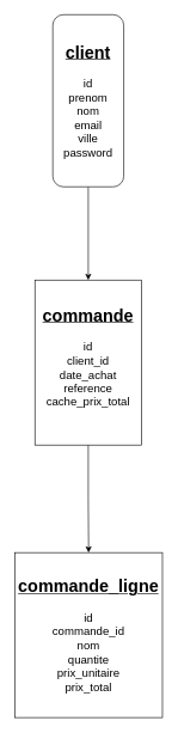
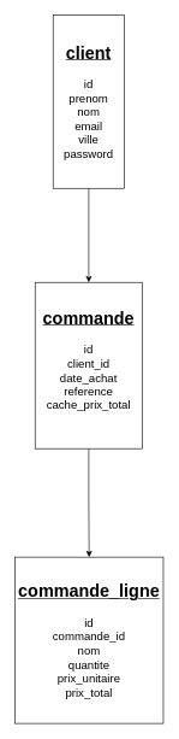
- <mxCell id="3" value="&lt;div&gt;&lt;b&gt;&lt;u&gt;&lt;font style=&quot;font-size: 24px&quot;&gt;client&lt;/font&gt;&lt;/u&gt;&lt;/b&gt;&lt;/div&gt;&lt;div&gt;&lt;u&gt;&lt;b&gt;&lt;font size=&quot;3&quot;&gt;&lt;br&gt;&lt;/font&gt;&lt;/b&gt;&lt;/u&gt;&lt;/div&gt;&lt;font size=&quot;3&quot;&gt;id&lt;br&gt;prenom&lt;br&gt;nom&lt;br&gt;email&lt;br&gt;ville&lt;br&gt;&lt;/font&gt;&lt;div&gt;&lt;span&gt;&lt;font size=&quot;3&quot;&gt;password&lt;/font&gt;&lt;/span&gt;&lt;/div&gt;" style="whiteSpace=wrap;html=1;align=center;rounded=1;" vertex="1" parent="1"><mxGeometry x="73" y="20" width="99" height="240" as="geometry" /></mxCell>
+ <mxCell id="3" value="&lt;div&gt;&lt;b&gt;&lt;u&gt;&lt;font style=&quot;font-size: 24px&quot;&gt;client&lt;/font&gt;&lt;/u&gt;&lt;/b&gt;&lt;/div&gt;&lt;div&gt;&lt;u&gt;&lt;b&gt;&lt;font size=&quot;3&quot;&gt;&lt;br&gt;&lt;/font&gt;&lt;/b&gt;&lt;/u&gt;&lt;/div&gt;&lt;font size=&quot;3&quot;&gt;id&lt;br&gt;prenom&lt;br&gt;nom&lt;br&gt;email&lt;br&gt;ville&lt;br&gt;&lt;/font&gt;&lt;div&gt;&lt;span&gt;&lt;font size=&quot;3&quot;&gt;password&lt;/font&gt;&lt;/span&gt;&lt;/div&gt;" style="rounded=0;whiteSpace=wrap;html=1;align=center;" vertex="1" parent="1"><mxGeometry x="73" y="20" width="99" height="240" as="geometry" /></mxCell>
